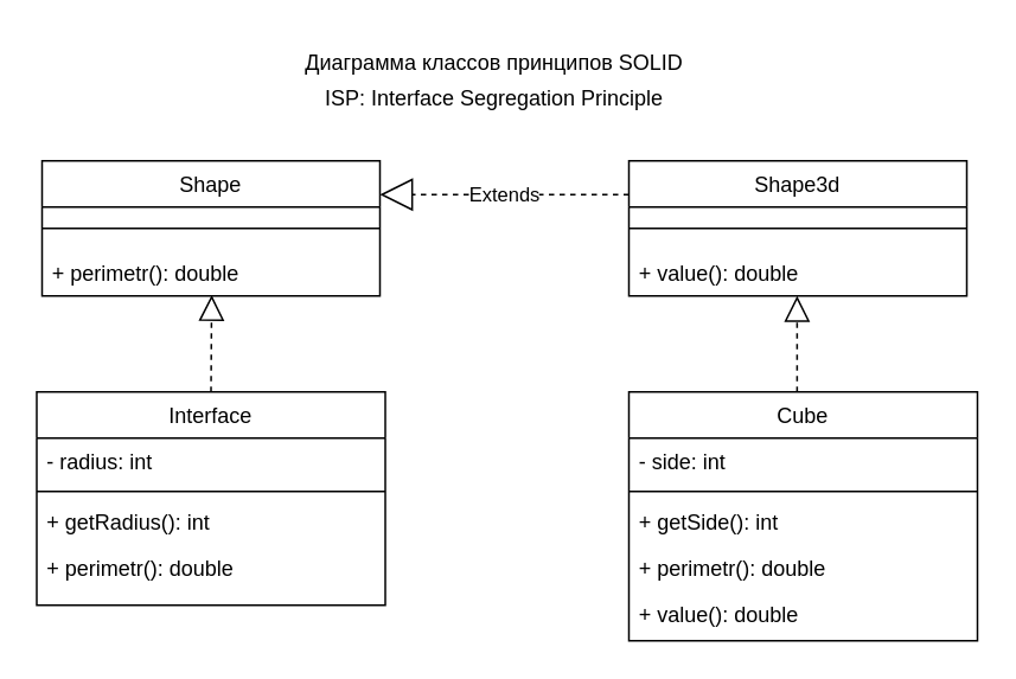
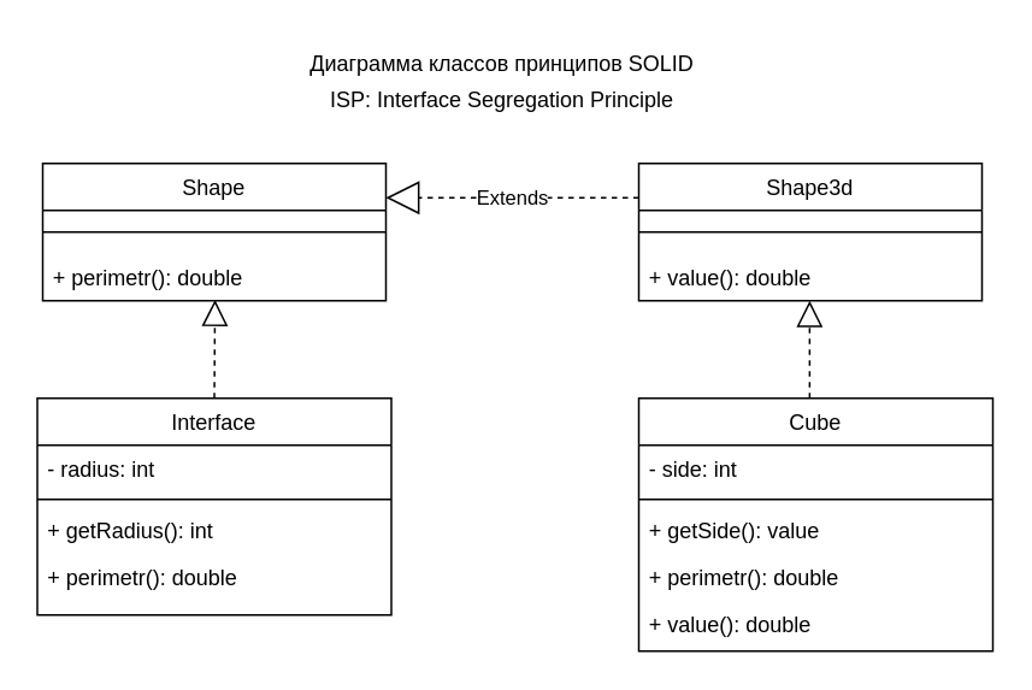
- <mxCell id="20" value="+ getSide(): int" style="text;align=left;verticalAlign=top;spacingLeft=4;spacingRight=4;overflow=hidden;rotatable=0;points=[[0,0.5],[1,0.5]];portConstraint=eastwest;" vertex="1" parent="17"><mxGeometry y="60" width="196" height="26" as="geometry" /></mxCell>
+ <mxCell id="20" value="+ getSide(): value" style="text;align=left;verticalAlign=top;spacingLeft=4;spacingRight=4;overflow=hidden;rotatable=0;points=[[0,0.5],[1,0.5]];portConstraint=eastwest;" vertex="1" parent="17"><mxGeometry y="60" width="196" height="26" as="geometry" /></mxCell>
